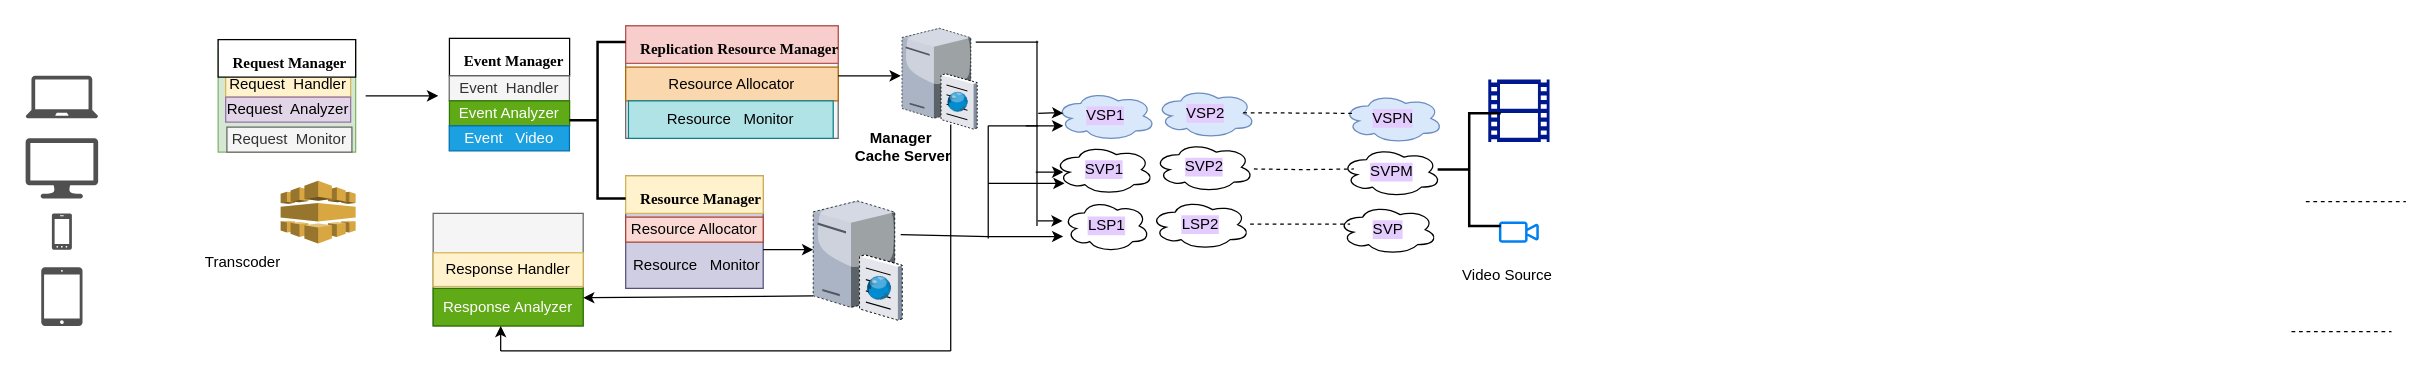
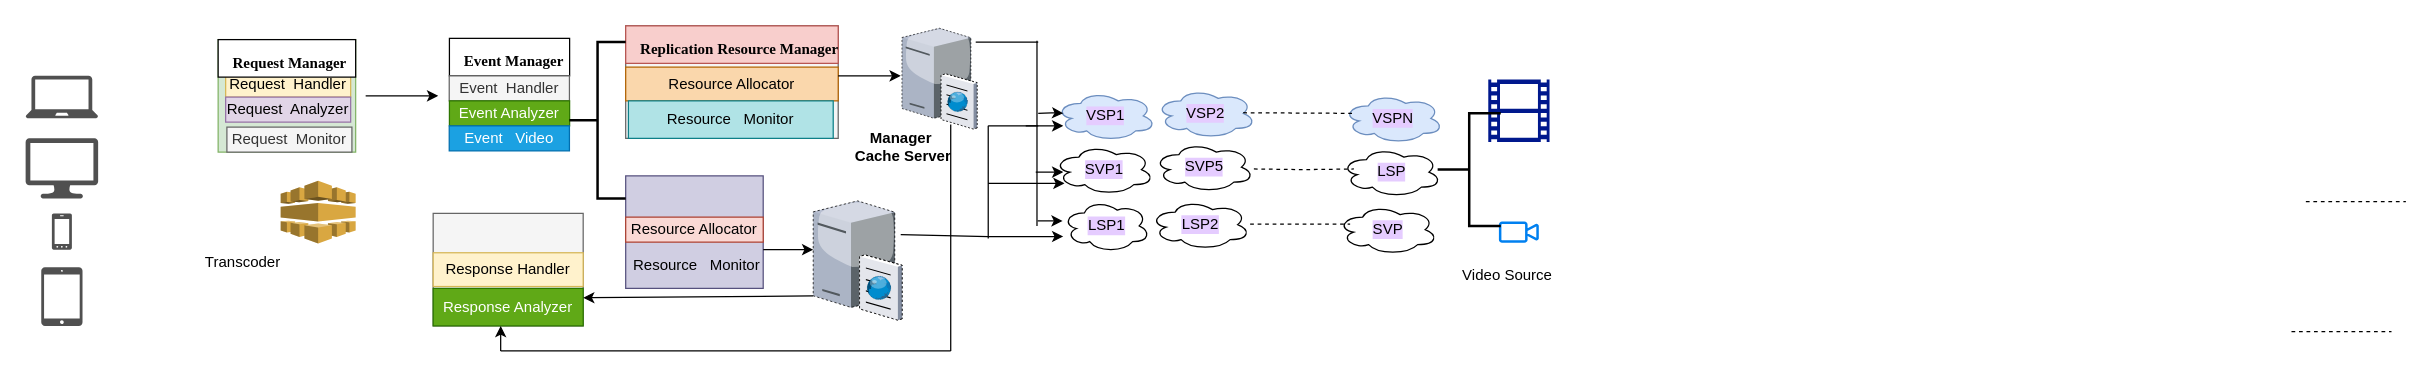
- <mxCell id="31" value="SVP2" style="ellipse;shape=cloud;whiteSpace=wrap;html=1;align=center;labelBackgroundColor=#E5CCFF;fillColor=#ffffff;" vertex="1" parent="29"><mxGeometry x="80" width="80" height="40" as="geometry" /></mxCell>
+ <mxCell id="31" value="SVP5" style="ellipse;shape=cloud;whiteSpace=wrap;html=1;align=center;labelBackgroundColor=#E5CCFF;fillColor=#ffffff;" vertex="1" parent="29"><mxGeometry x="80" width="80" height="40" as="geometry" /></mxCell>
- <mxCell id="32" value="SVPM" style="ellipse;shape=cloud;whiteSpace=wrap;html=1;align=center;labelBackgroundColor=#E5CCFF;fillColor=#ffffff;" vertex="1" parent="29"><mxGeometry x="230" y="4" width="80" height="40" as="geometry" /></mxCell>
+ <mxCell id="32" value="LSP" style="ellipse;shape=cloud;whiteSpace=wrap;html=1;align=center;labelBackgroundColor=#E5CCFF;fillColor=#ffffff;" vertex="1" parent="29"><mxGeometry x="230" y="4" width="80" height="40" as="geometry" /></mxCell>
- <mxCell id="19" value="&lt;font face=&quot;Times New Roman&quot; style=&quot;font-size: 12px&quot;&gt;&lt;b&gt;Resource Manager&lt;/b&gt;&lt;/font&gt;" style="html=1;shadow=0;dashed=0;shape=mxgraph.bootstrap.rect;strokeColor=#d6b656;fillColor=#fff2cc;fontSize=20;align=left;spacingLeft=10;" vertex="1" parent="18"><mxGeometry width="110" height="30" as="geometry" /></mxCell>
